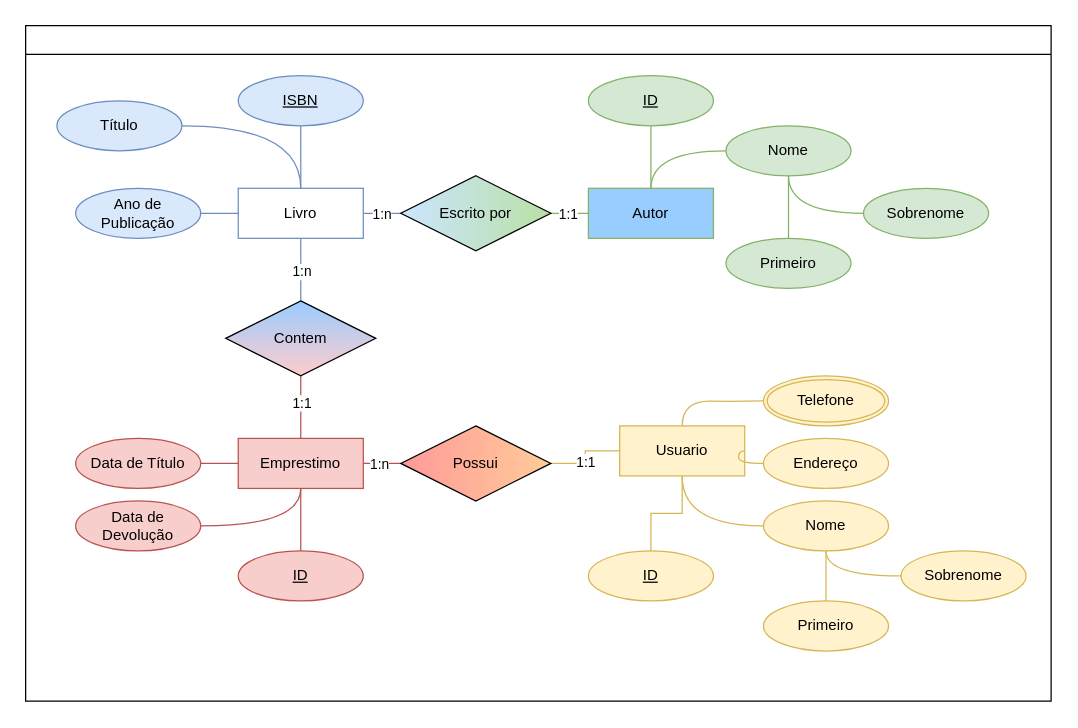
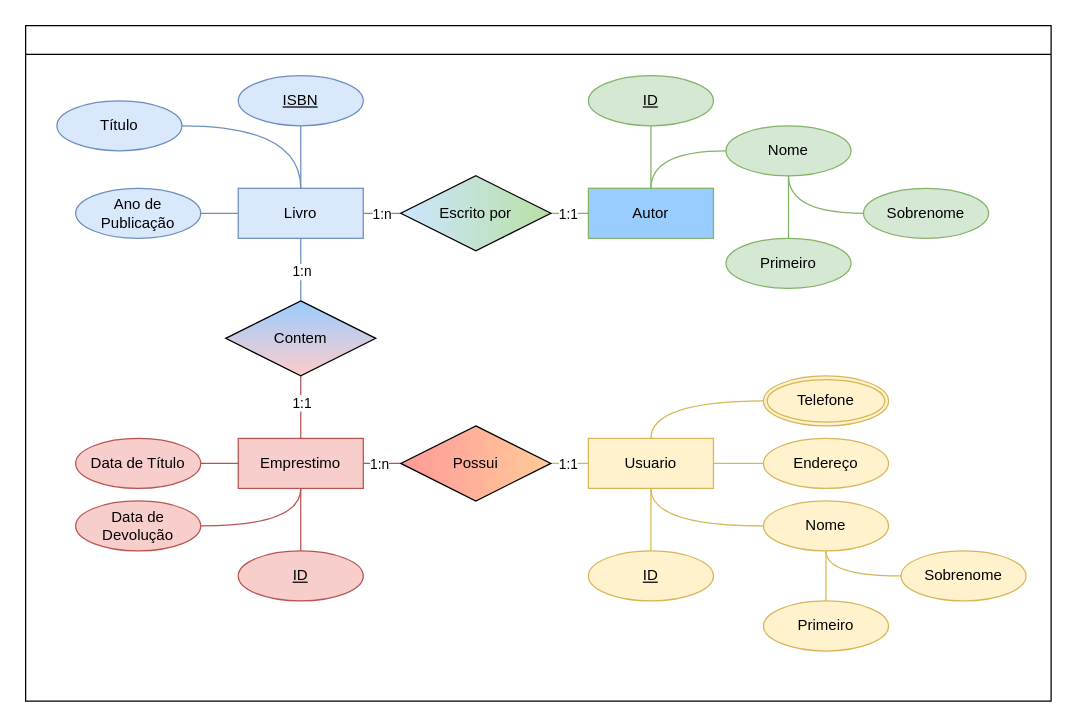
- <mxCell id="6" value="Livro" style="whiteSpace=wrap;html=1;align=center;fillColor=#ffffff;strokeColor=#6c8ebf;" vertex="1" parent="1"><mxGeometry x="190" y="150" width="100" height="40" as="geometry" /></mxCell>
+ <mxCell id="6" value="Livro" style="whiteSpace=wrap;html=1;align=center;fillColor=#dae8fc;strokeColor=#6c8ebf;" vertex="1" parent="1"><mxGeometry x="190" y="150" width="100" height="40" as="geometry" /></mxCell>
- <mxCell id="2" value="Usuario" style="whiteSpace=wrap;html=1;align=center;fillColor=#fff2cc;strokeColor=#d6b656;" vertex="1" parent="1"><mxGeometry x="495" y="340" width="100" height="40" as="geometry" /></mxCell>
+ <mxCell id="2" value="Usuario" style="whiteSpace=wrap;html=1;align=center;fillColor=#fff2cc;strokeColor=#d6b656;" vertex="1" parent="1"><mxGeometry x="470" y="350" width="100" height="40" as="geometry" /></mxCell>
